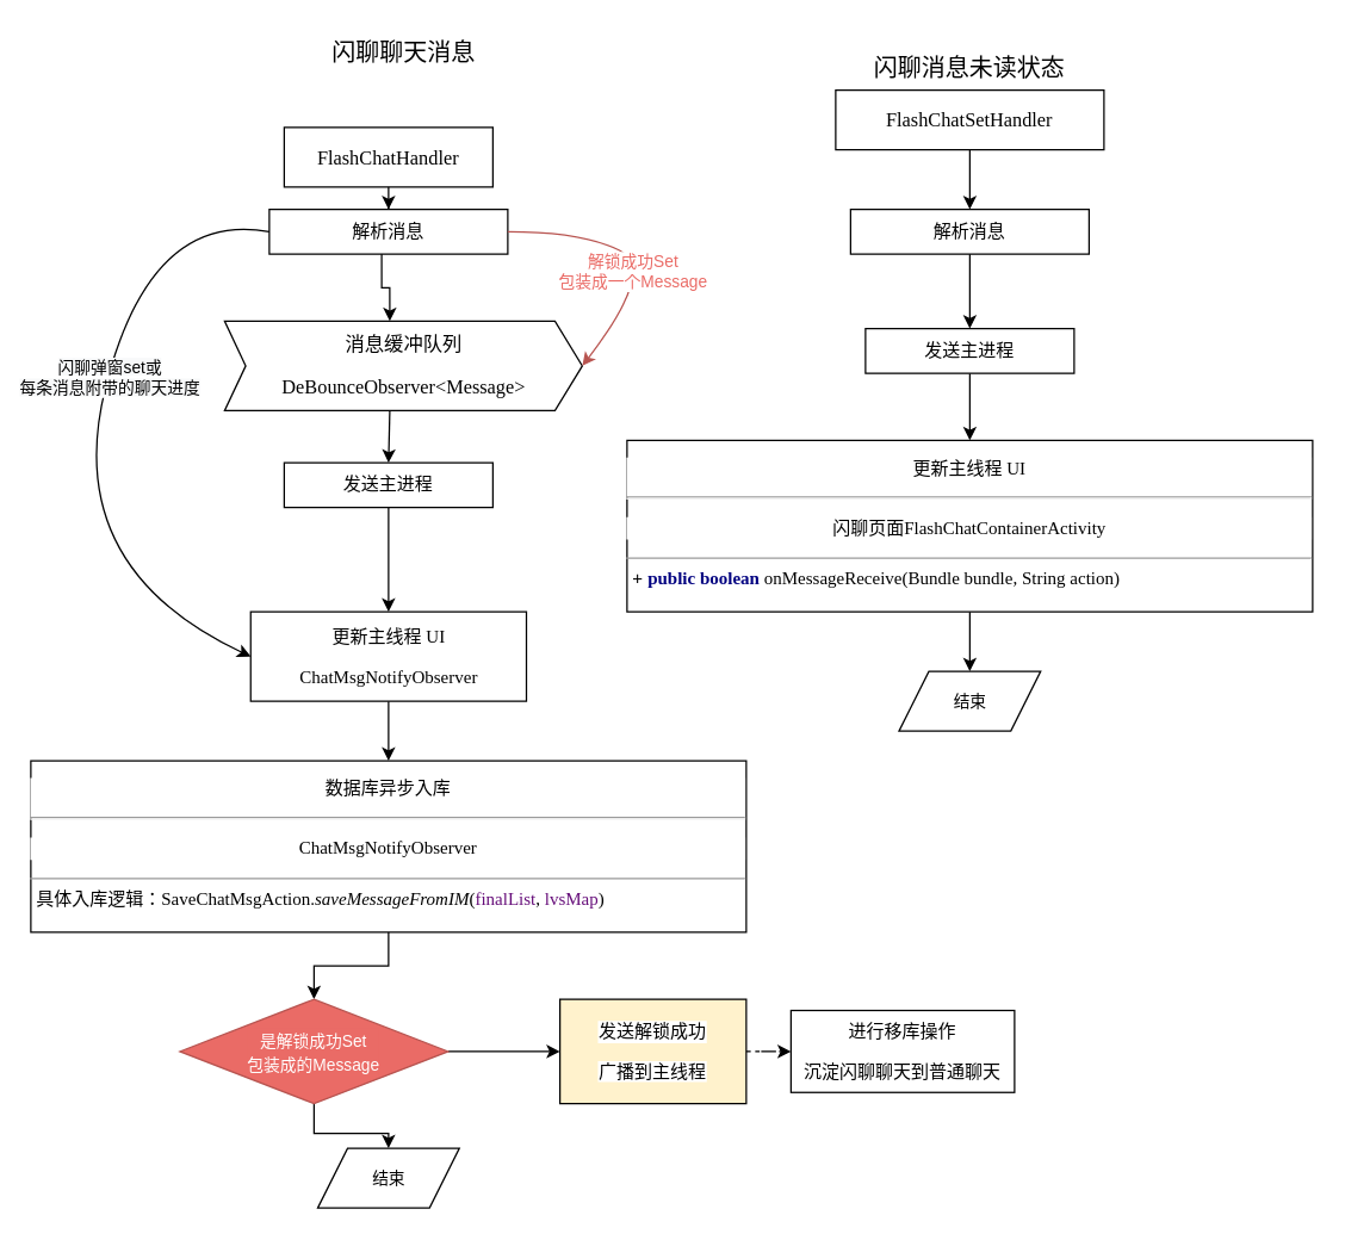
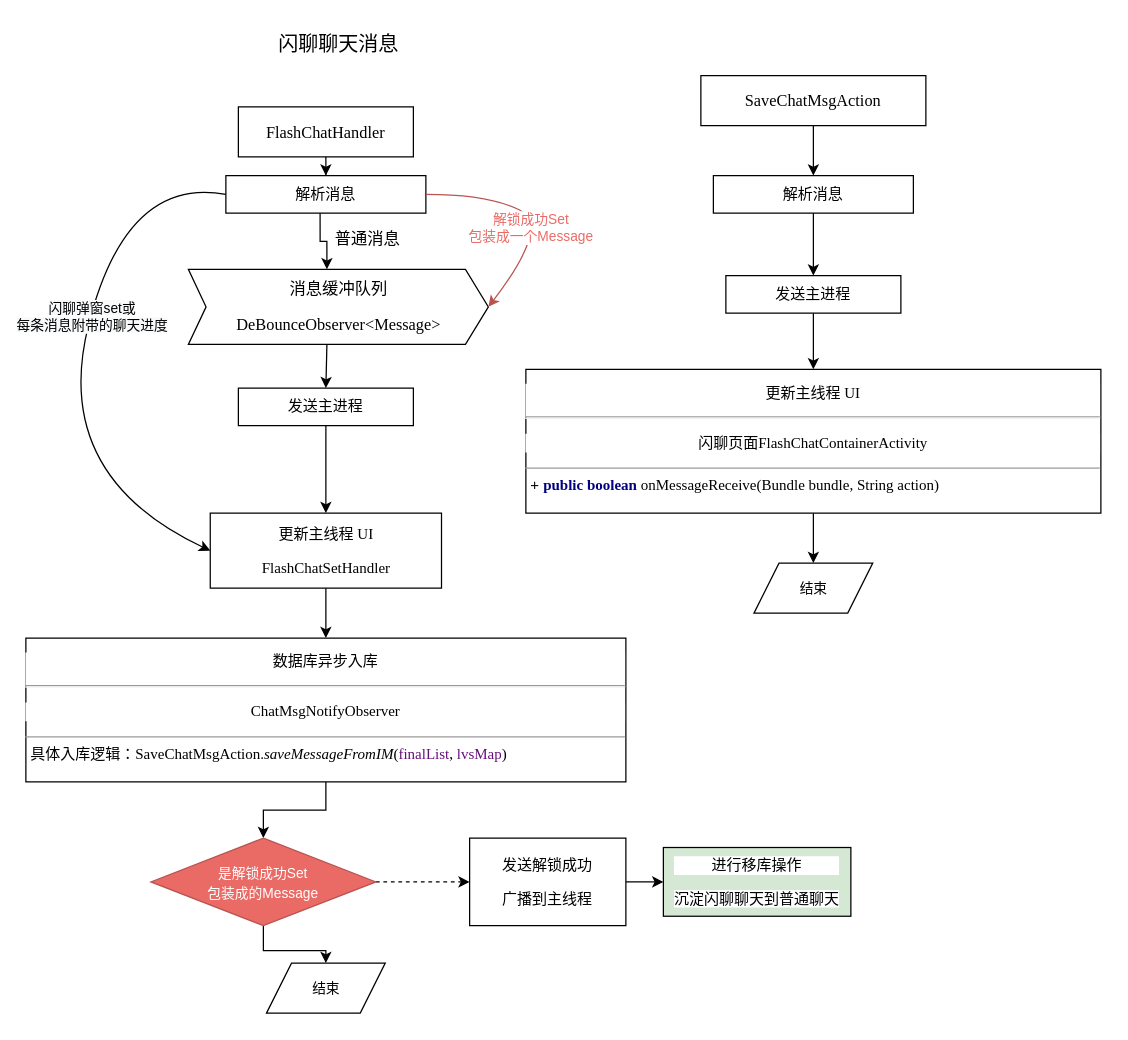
- <mxCell id="6" value="闪聊消息未读状态" style="text;html=1;strokeColor=none;fillColor=none;align=center;verticalAlign=middle;whiteSpace=wrap;rounded=0;fontSize=16;" vertex="1" parent="1"><mxGeometry x="565" y="30" width="170" height="30" as="geometry" /></mxCell>
- <mxCell id="4" value="&lt;pre style=&quot;background-color: rgb(255 , 255 , 255) ; font-family: &amp;#34;menlo&amp;#34; ; font-size: 9.8pt&quot;&gt;FlashChatSetHandler&lt;/pre&gt;" style="rounded=0;whiteSpace=wrap;html=1;" vertex="1" parent="1"><mxGeometry x="560" y="60" width="180" height="40" as="geometry" /></mxCell>
+ <mxCell id="4" value="&lt;pre style=&quot;background-color: rgb(255 , 255 , 255) ; font-family: &amp;#34;menlo&amp;#34; ; font-size: 9.8pt&quot;&gt;SaveChatMsgAction&lt;/pre&gt;" style="rounded=0;whiteSpace=wrap;html=1;" vertex="1" parent="1"><mxGeometry x="560" y="60" width="180" height="40" as="geometry" /></mxCell>
+ <mxCell id="10" value="普通消息" style="text;html=1;align=center;verticalAlign=middle;resizable=0;points=[];autosize=1;fontSize=13;" vertex="1" parent="1"><mxGeometry x="257.5" y="180" width="70" height="20" as="geometry" /></mxCell>
- <mxCell id="14" value="&lt;pre style=&quot;background-color: rgb(255 , 255 , 255) ; font-family: &amp;#34;menlo&amp;#34; ; font-size: 9pt&quot;&gt;更新主线程 UI&lt;/pre&gt;&lt;pre style=&quot;background-color: rgb(255 , 255 , 255) ; font-family: &amp;#34;menlo&amp;#34; ; font-size: 9pt&quot;&gt;ChatMsgNotifyObserver&lt;/pre&gt;" style="rounded=0;whiteSpace=wrap;html=1;" vertex="1" parent="1"><mxGeometry x="167.5" y="410" width="185" height="60" as="geometry" /></mxCell>
+ <mxCell id="14" value="&lt;pre style=&quot;background-color: rgb(255 , 255 , 255) ; font-family: &amp;#34;menlo&amp;#34; ; font-size: 9pt&quot;&gt;更新主线程 UI&lt;/pre&gt;&lt;pre style=&quot;background-color: rgb(255 , 255 , 255) ; font-family: &amp;#34;menlo&amp;#34; ; font-size: 9pt&quot;&gt;FlashChatSetHandler&lt;/pre&gt;" style="rounded=0;whiteSpace=wrap;html=1;" vertex="1" parent="1"><mxGeometry x="167.5" y="410" width="185" height="60" as="geometry" /></mxCell>
- <mxCell id="31" value="" style="edgeStyle=orthogonalEdgeStyle;rounded=0;orthogonalLoop=1;jettySize=auto;html=1;fontSize=13;" edge="1" parent="1" source="33" target="35"><mxGeometry relative="1" as="geometry" /></mxCell>
+ <mxCell id="31" value="" style="edgeStyle=orthogonalEdgeStyle;rounded=0;orthogonalLoop=1;jettySize=auto;html=1;fontSize=13;dashed=1;" edge="1" parent="1" source="33" target="35"><mxGeometry relative="1" as="geometry" /></mxCell>
- <mxCell id="35" value="&lt;pre style=&quot;background-color: rgb(255 , 255 , 255) ; font-family: &amp;#34;menlo&amp;#34; ; font-size: 9pt&quot;&gt;发送解锁成功&lt;/pre&gt;&lt;pre style=&quot;background-color: rgb(255 , 255 , 255) ; font-family: &amp;#34;menlo&amp;#34; ; font-size: 9pt&quot;&gt;广播到主线程&lt;/pre&gt;" style="rounded=0;whiteSpace=wrap;html=1;fillColor=#fff2cc;" vertex="1" parent="1"><mxGeometry x="375" y="670" width="125" height="70" as="geometry" /></mxCell>
+ <mxCell id="35" value="&lt;pre style=&quot;background-color: rgb(255 , 255 , 255) ; font-family: &amp;#34;menlo&amp;#34; ; font-size: 9pt&quot;&gt;发送解锁成功&lt;/pre&gt;&lt;pre style=&quot;background-color: rgb(255 , 255 , 255) ; font-family: &amp;#34;menlo&amp;#34; ; font-size: 9pt&quot;&gt;广播到主线程&lt;/pre&gt;" style="rounded=0;whiteSpace=wrap;html=1;" vertex="1" parent="1"><mxGeometry x="375" y="670" width="125" height="70" as="geometry" /></mxCell>
- <mxCell id="34" value="" style="edgeStyle=orthogonalEdgeStyle;rounded=0;orthogonalLoop=1;jettySize=auto;html=1;fontSize=13;dashed=1;" edge="1" parent="1" source="35" target="36"><mxGeometry relative="1" as="geometry" /></mxCell>
+ <mxCell id="34" value="" style="edgeStyle=orthogonalEdgeStyle;rounded=0;orthogonalLoop=1;jettySize=auto;html=1;fontSize=13;" edge="1" parent="1" source="35" target="36"><mxGeometry relative="1" as="geometry" /></mxCell>
- <mxCell id="36" value="&lt;pre style=&quot;background-color: rgb(255 , 255 , 255) ; font-family: &amp;#34;menlo&amp;#34; ; font-size: 9pt&quot;&gt;进行移库操作&lt;/pre&gt;&lt;pre style=&quot;background-color: rgb(255 , 255 , 255) ; font-family: &amp;#34;menlo&amp;#34; ; font-size: 9pt&quot;&gt;&lt;span style=&quot;font-size: 9pt&quot;&gt;沉淀&lt;/span&gt;闪聊聊天到普通聊天&lt;/pre&gt;" style="rounded=0;whiteSpace=wrap;html=1;" vertex="1" parent="1"><mxGeometry x="530" y="677.5" width="150" height="55" as="geometry" /></mxCell>
+ <mxCell id="36" value="&lt;pre style=&quot;background-color: rgb(255 , 255 , 255) ; font-family: &amp;#34;menlo&amp;#34; ; font-size: 9pt&quot;&gt;进行移库操作&lt;/pre&gt;&lt;pre style=&quot;background-color: rgb(255 , 255 , 255) ; font-family: &amp;#34;menlo&amp;#34; ; font-size: 9pt&quot;&gt;&lt;span style=&quot;font-size: 9pt&quot;&gt;沉淀&lt;/span&gt;闪聊聊天到普通聊天&lt;/pre&gt;" style="rounded=0;whiteSpace=wrap;html=1;fillColor=#d5e8d4;" vertex="1" parent="1"><mxGeometry x="530" y="677.5" width="150" height="55" as="geometry" /></mxCell>
